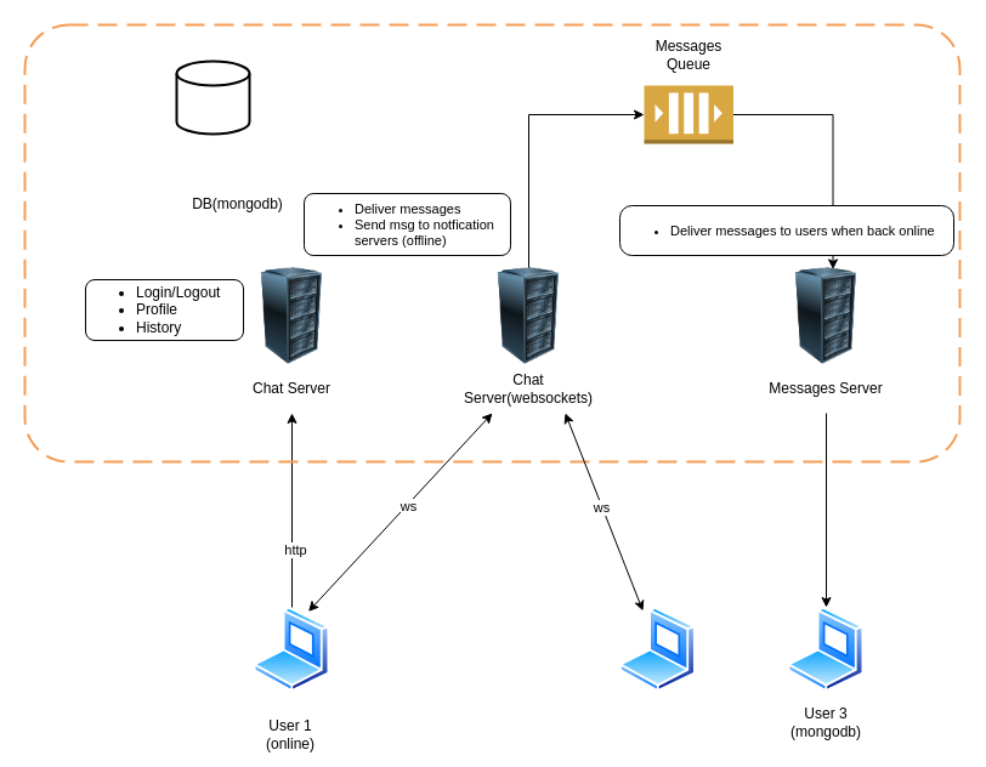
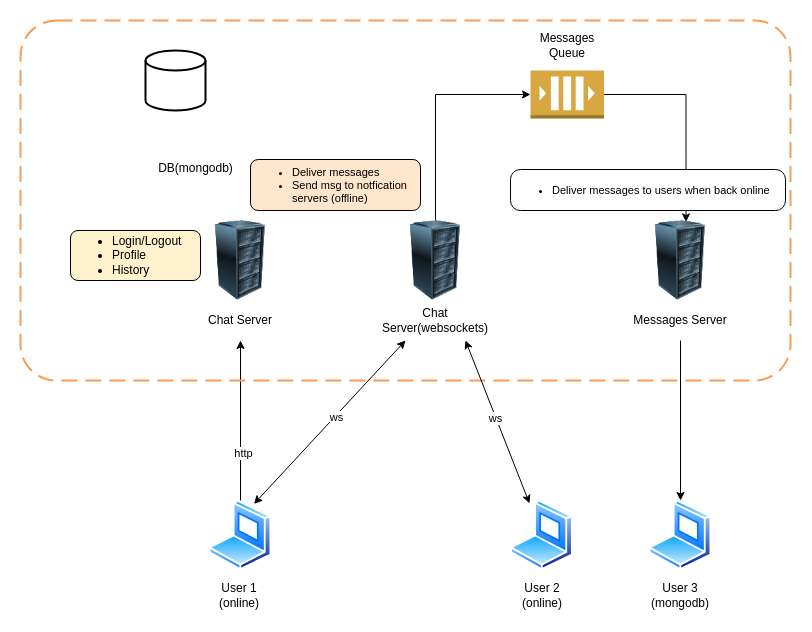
- <mxCell id="28" value="&lt;blockquote style=&quot;margin: 0 0 0 40px; border: none; padding: 0px;&quot;&gt;&lt;/blockquote&gt;&lt;div style=&quot;font-size: 11px;&quot;&gt;&lt;ul&gt;&lt;li style=&quot;&quot;&gt;&lt;span style=&quot;background-color: initial;&quot;&gt;&lt;font style=&quot;font-size: 11px;&quot;&gt;Deliver messages&lt;/font&gt;&lt;/span&gt;&lt;/li&gt;&lt;li&gt;Send msg to notfication servers (offline)&lt;/li&gt;&lt;/ul&gt;&lt;/div&gt;&lt;blockquote style=&quot;margin: 0 0 0 40px; border: none; padding: 0px;&quot;&gt;&lt;/blockquote&gt;" style="rounded=1;whiteSpace=wrap;html=1;align=left;glass=0;shadow=0;flipV=1;flipH=1;" vertex="1" parent="1"><mxGeometry x="250" y="159" width="170" height="51" as="geometry" /></mxCell>
+ <mxCell id="28" value="&lt;blockquote style=&quot;margin: 0 0 0 40px; border: none; padding: 0px;&quot;&gt;&lt;/blockquote&gt;&lt;div style=&quot;font-size: 11px;&quot;&gt;&lt;ul&gt;&lt;li style=&quot;&quot;&gt;&lt;span style=&quot;background-color: initial;&quot;&gt;&lt;font style=&quot;font-size: 11px;&quot;&gt;Deliver messages&lt;/font&gt;&lt;/span&gt;&lt;/li&gt;&lt;li&gt;Send msg to notfication servers (offline)&lt;/li&gt;&lt;/ul&gt;&lt;/div&gt;&lt;blockquote style=&quot;margin: 0 0 0 40px; border: none; padding: 0px;&quot;&gt;&lt;/blockquote&gt;" style="rounded=1;whiteSpace=wrap;html=1;align=left;glass=0;shadow=0;flipV=1;flipH=1;fillColor=#ffe6cc;" vertex="1" parent="1"><mxGeometry x="250" y="159" width="170" height="51" as="geometry" /></mxCell>
- <mxCell id="27" value="&lt;blockquote style=&quot;margin: 0 0 0 40px; border: none; padding: 0px;&quot;&gt;&lt;/blockquote&gt;&lt;ul&gt;&lt;li&gt;&lt;span style=&quot;background-color: initial;&quot;&gt;Login/Logout&lt;/span&gt;&lt;/li&gt;&lt;li&gt;&lt;span style=&quot;background-color: initial;&quot;&gt;Profile&lt;/span&gt;&lt;/li&gt;&lt;li&gt;&lt;span style=&quot;background-color: initial;&quot;&gt;History&lt;/span&gt;&lt;/li&gt;&lt;/ul&gt;&lt;blockquote style=&quot;margin: 0 0 0 40px; border: none; padding: 0px;&quot;&gt;&lt;/blockquote&gt;" style="rounded=1;whiteSpace=wrap;html=1;align=left;" vertex="1" parent="1"><mxGeometry x="70" y="230" width="130" height="50" as="geometry" /></mxCell>
+ <mxCell id="27" value="&lt;blockquote style=&quot;margin: 0 0 0 40px; border: none; padding: 0px;&quot;&gt;&lt;/blockquote&gt;&lt;ul&gt;&lt;li&gt;&lt;span style=&quot;background-color: initial;&quot;&gt;Login/Logout&lt;/span&gt;&lt;/li&gt;&lt;li&gt;&lt;span style=&quot;background-color: initial;&quot;&gt;Profile&lt;/span&gt;&lt;/li&gt;&lt;li&gt;&lt;span style=&quot;background-color: initial;&quot;&gt;History&lt;/span&gt;&lt;/li&gt;&lt;/ul&gt;&lt;blockquote style=&quot;margin: 0 0 0 40px; border: none; padding: 0px;&quot;&gt;&lt;/blockquote&gt;" style="rounded=1;whiteSpace=wrap;html=1;align=left;fillColor=#fff2cc;" vertex="1" parent="1"><mxGeometry x="70" y="230" width="130" height="50" as="geometry" /></mxCell>
+ <mxCell id="19" value="User 2&lt;br&gt;(online)" style="text;html=1;strokeColor=none;fillColor=none;align=center;verticalAlign=middle;whiteSpace=wrap;rounded=0;" vertex="1" parent="1"><mxGeometry x="511.5" y="580" width="60" height="30" as="geometry" /></mxCell>
- <mxCell id="14" value="User 1&lt;br&gt;(online)" style="text;html=1;strokeColor=none;fillColor=none;align=center;verticalAlign=middle;whiteSpace=wrap;rounded=0;" vertex="1" parent="1"><mxGeometry x="208.5" y="590" width="60" height="30" as="geometry" /></mxCell>
+ <mxCell id="14" value="User 1&lt;br&gt;(online)" style="text;html=1;strokeColor=none;fillColor=none;align=center;verticalAlign=middle;whiteSpace=wrap;rounded=0;" vertex="1" parent="1"><mxGeometry x="208.5" y="580" width="60" height="30" as="geometry" /></mxCell>
